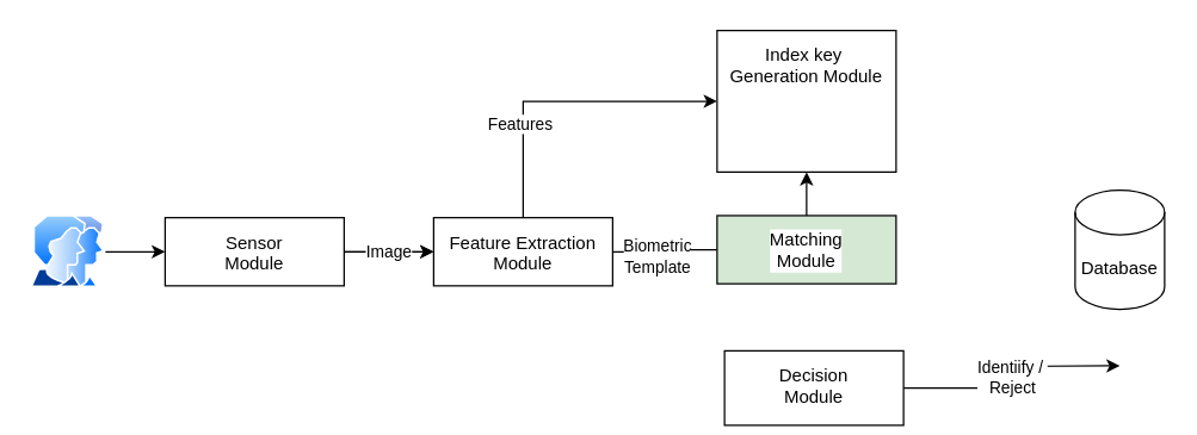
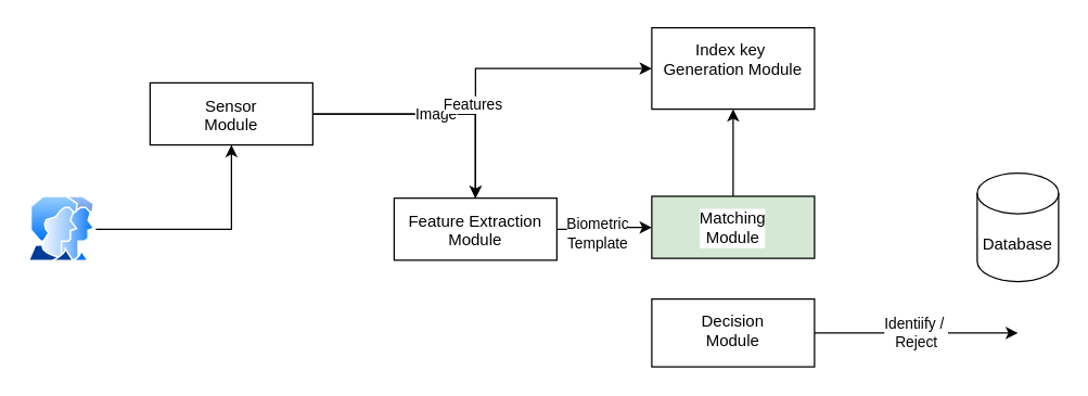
- <mxCell id="12" value="Index key&amp;nbsp;&lt;br&gt;Generation Module" style="whiteSpace=wrap;html=1;verticalAlign=top;shadow=0;dashed=0;spacingTop=3;labelBackgroundColor=default;" vertex="1" parent="1"><mxGeometry x="480" y="20" width="120" height="95" as="geometry" /></mxCell>
+ <mxCell id="12" value="Index key&amp;nbsp;&lt;br&gt;Generation Module" style="whiteSpace=wrap;html=1;verticalAlign=top;shadow=0;dashed=0;spacingTop=3;labelBackgroundColor=default;" vertex="1" parent="1"><mxGeometry x="480" y="20" width="120" height="60" as="geometry" /></mxCell>
- <mxCell id="9" value="" style="edgeStyle=orthogonalEdgeStyle;rounded=0;orthogonalLoop=1;jettySize=auto;html=1;endArrow=none;" edge="1" parent="1" source="11" target="15"><mxGeometry relative="1" as="geometry" /></mxCell>
+ <mxCell id="9" value="" style="edgeStyle=orthogonalEdgeStyle;rounded=0;orthogonalLoop=1;jettySize=auto;html=1;" edge="1" parent="1" source="11" target="15"><mxGeometry relative="1" as="geometry" /></mxCell>
- <mxCell id="6" value="Sensor&lt;br&gt;Module" style="whiteSpace=wrap;html=1;verticalAlign=top;shadow=0;dashed=0;spacingTop=3;labelBackgroundColor=default;" vertex="1" parent="1"><mxGeometry x="110" y="145.63" width="120" height="45.75" as="geometry" /></mxCell>
+ <mxCell id="6" value="Sensor&lt;br&gt;Module" style="whiteSpace=wrap;html=1;verticalAlign=top;shadow=0;dashed=0;spacingTop=3;labelBackgroundColor=default;" vertex="1" parent="1"><mxGeometry x="110" y="60.63" width="120" height="45.75" as="geometry" /></mxCell>
- <mxCell id="17" value="Decision &lt;br&gt;Module" style="whiteSpace=wrap;html=1;verticalAlign=top;shadow=0;dashed=0;spacingTop=3;labelBackgroundColor=default;" vertex="1" parent="1"><mxGeometry x="485" y="235.01" width="120" height="49.99" as="geometry" /></mxCell>
+ <mxCell id="17" value="Decision &lt;br&gt;Module" style="whiteSpace=wrap;html=1;verticalAlign=top;shadow=0;dashed=0;spacingTop=3;labelBackgroundColor=default;" vertex="1" parent="1"><mxGeometry x="480" y="220.01" width="120" height="49.99" as="geometry" /></mxCell>
